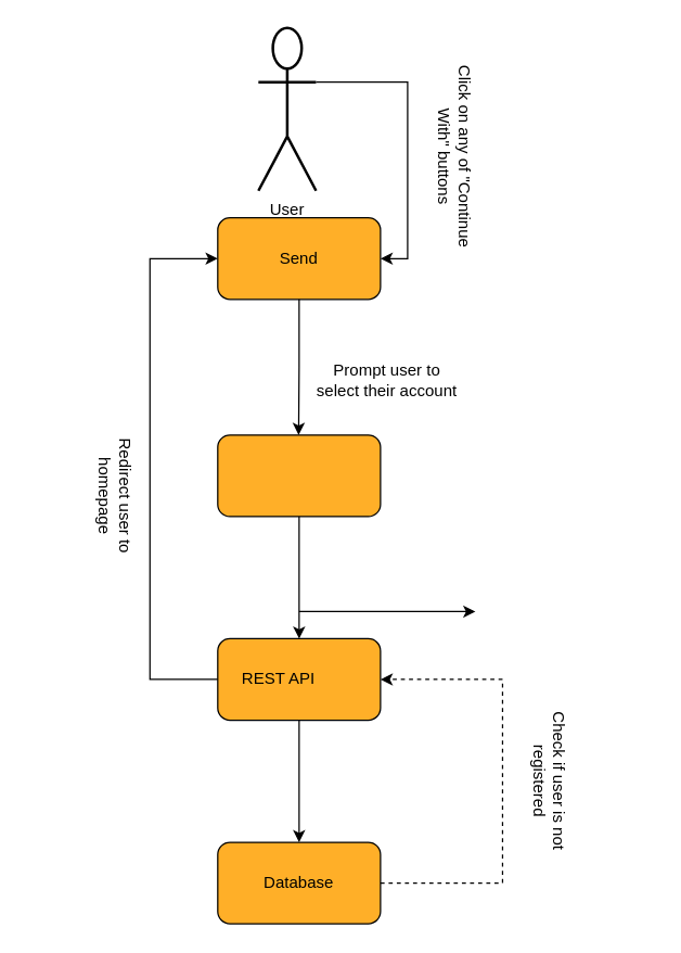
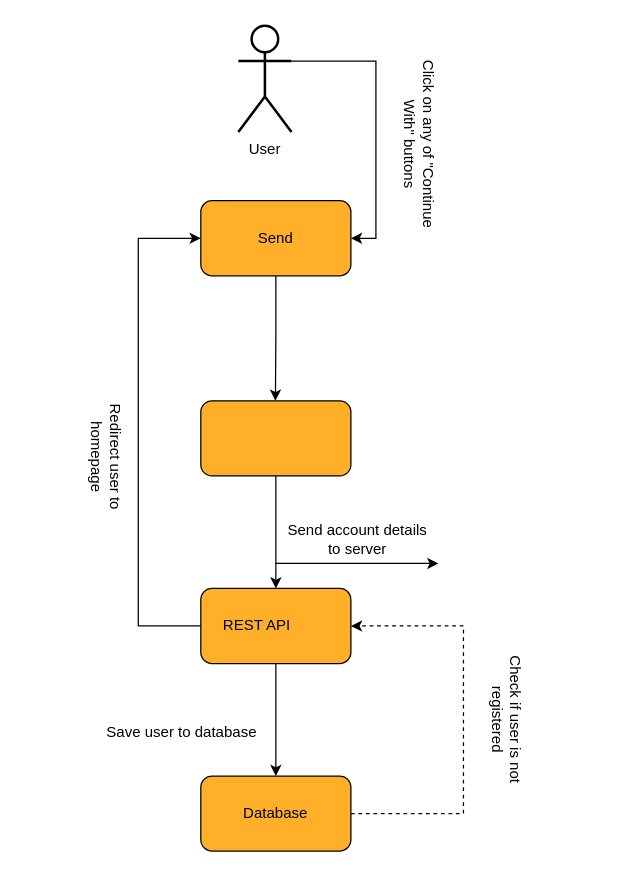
- <mxCell id="9" value="User" style="shape=umlActor;verticalLabelPosition=bottom;verticalAlign=top;html=1;outlineConnect=0;rounded=1;strokeWidth=2;fontSize=12;" parent="1" vertex="1"><mxGeometry x="190" y="20" width="42.5" height="120" as="geometry" /></mxCell>
+ <mxCell id="9" value="User" style="shape=umlActor;verticalLabelPosition=bottom;verticalAlign=top;html=1;outlineConnect=0;rounded=1;strokeWidth=2;fontSize=12;" parent="1" vertex="1"><mxGeometry x="190" y="20" width="42.5" height="85" as="geometry" /></mxCell>
- <mxCell id="23" value="&lt;span style=&quot;background-color: rgb(255 , 255 , 255)&quot;&gt;Prompt user to select their account&lt;/span&gt;" style="text;html=1;strokeColor=none;fillColor=none;align=center;verticalAlign=middle;whiteSpace=wrap;rounded=0;fontSize=12;" parent="1" vertex="1"><mxGeometry x="230" y="268.75" width="110" height="22.5" as="geometry" /></mxCell>
+ <mxCell id="18" value="&lt;span style=&quot;background-color: rgb(255 , 255 , 255)&quot;&gt;Send account details to server&lt;/span&gt;" style="text;html=1;strokeColor=none;fillColor=none;align=center;verticalAlign=middle;whiteSpace=wrap;rounded=0;fontSize=12;" parent="16" vertex="1"><mxGeometry x="7.647" width="114.706" height="22.5" as="geometry" /></mxCell>
+ <mxCell id="27" value="&lt;span style=&quot;background-color: rgb(255 , 255 , 255) ; font-size: 12px&quot;&gt;Save user to database&lt;/span&gt;" style="text;html=1;strokeColor=none;fillColor=none;align=center;verticalAlign=middle;whiteSpace=wrap;rounded=0;fontSize=12;" parent="1" vertex="1"><mxGeometry x="70" y="570" width="150" height="30" as="geometry" /></mxCell>
